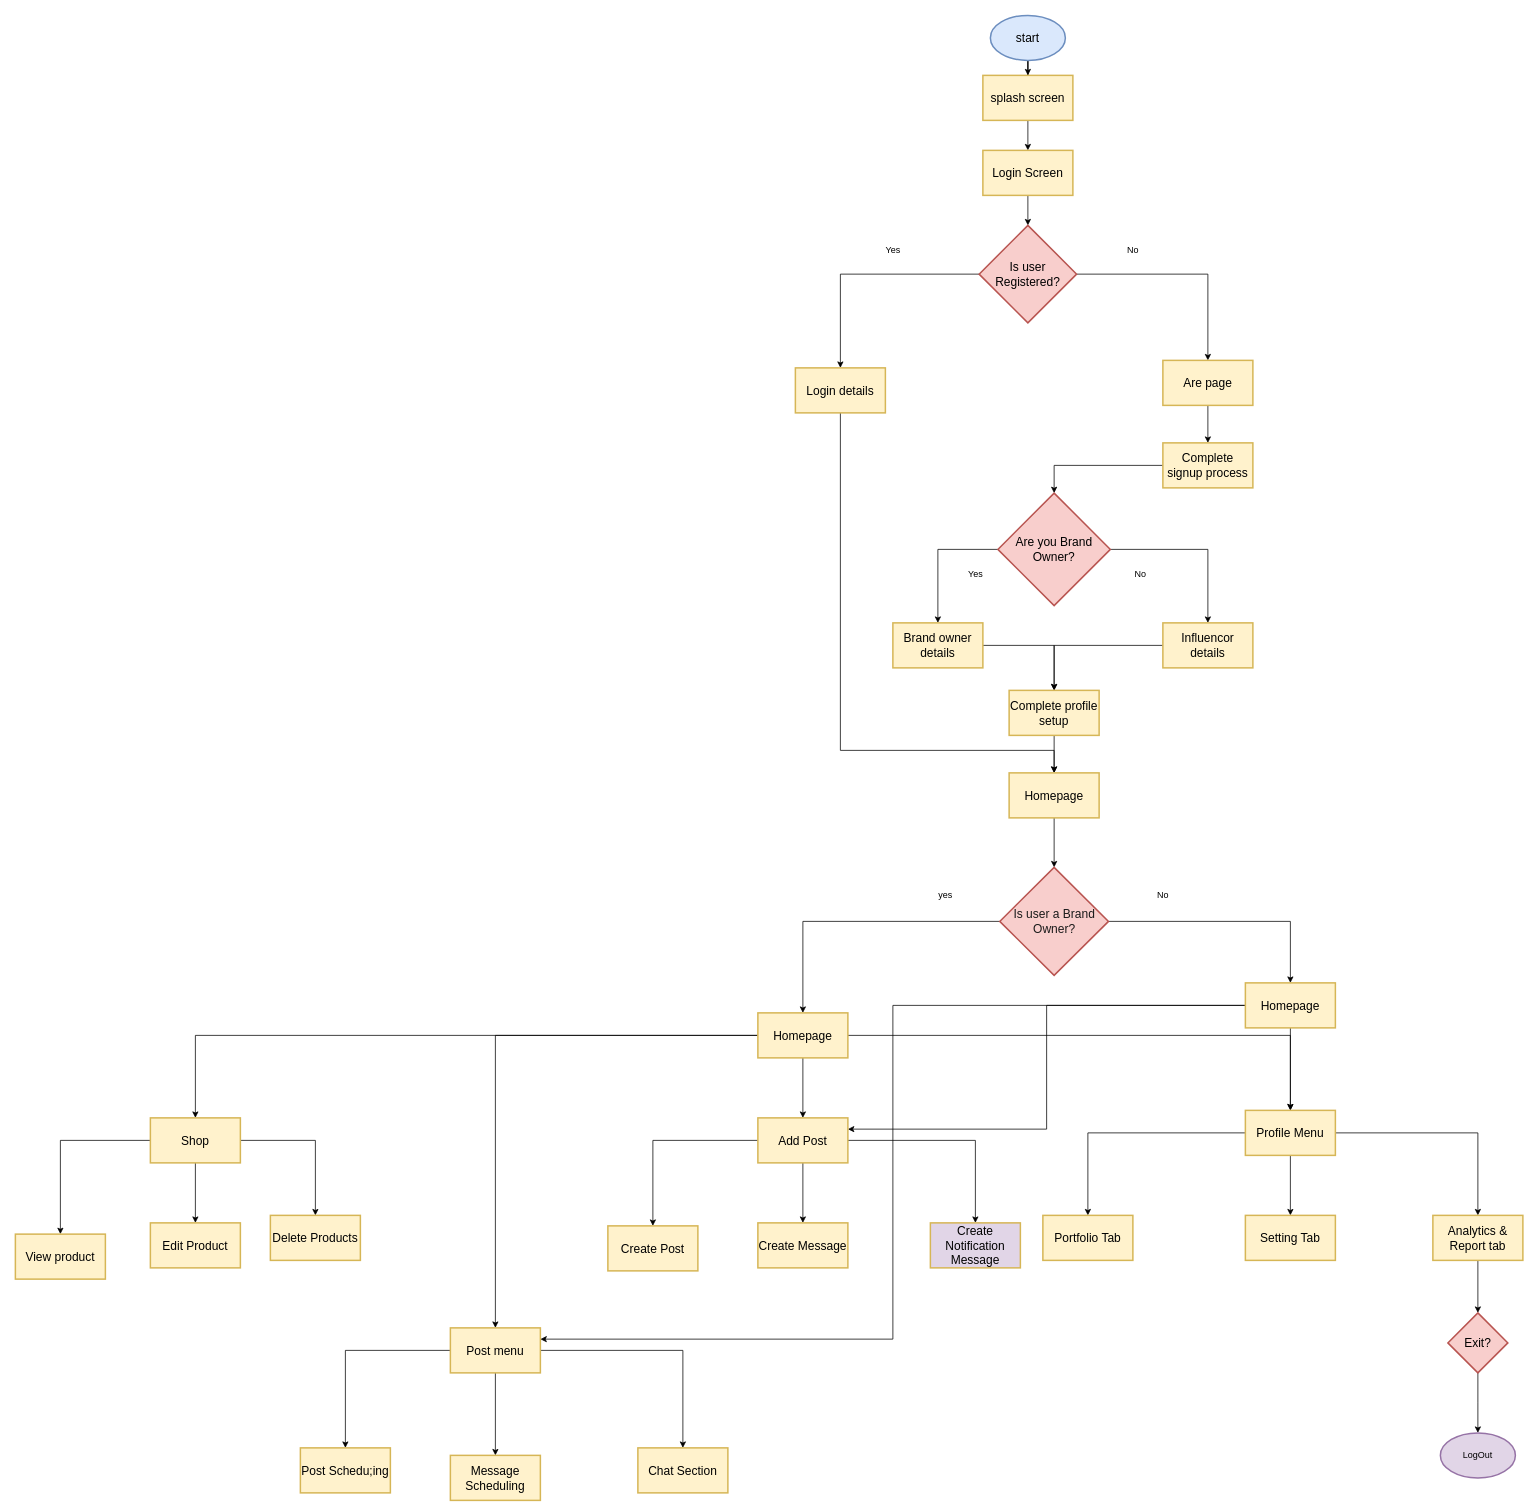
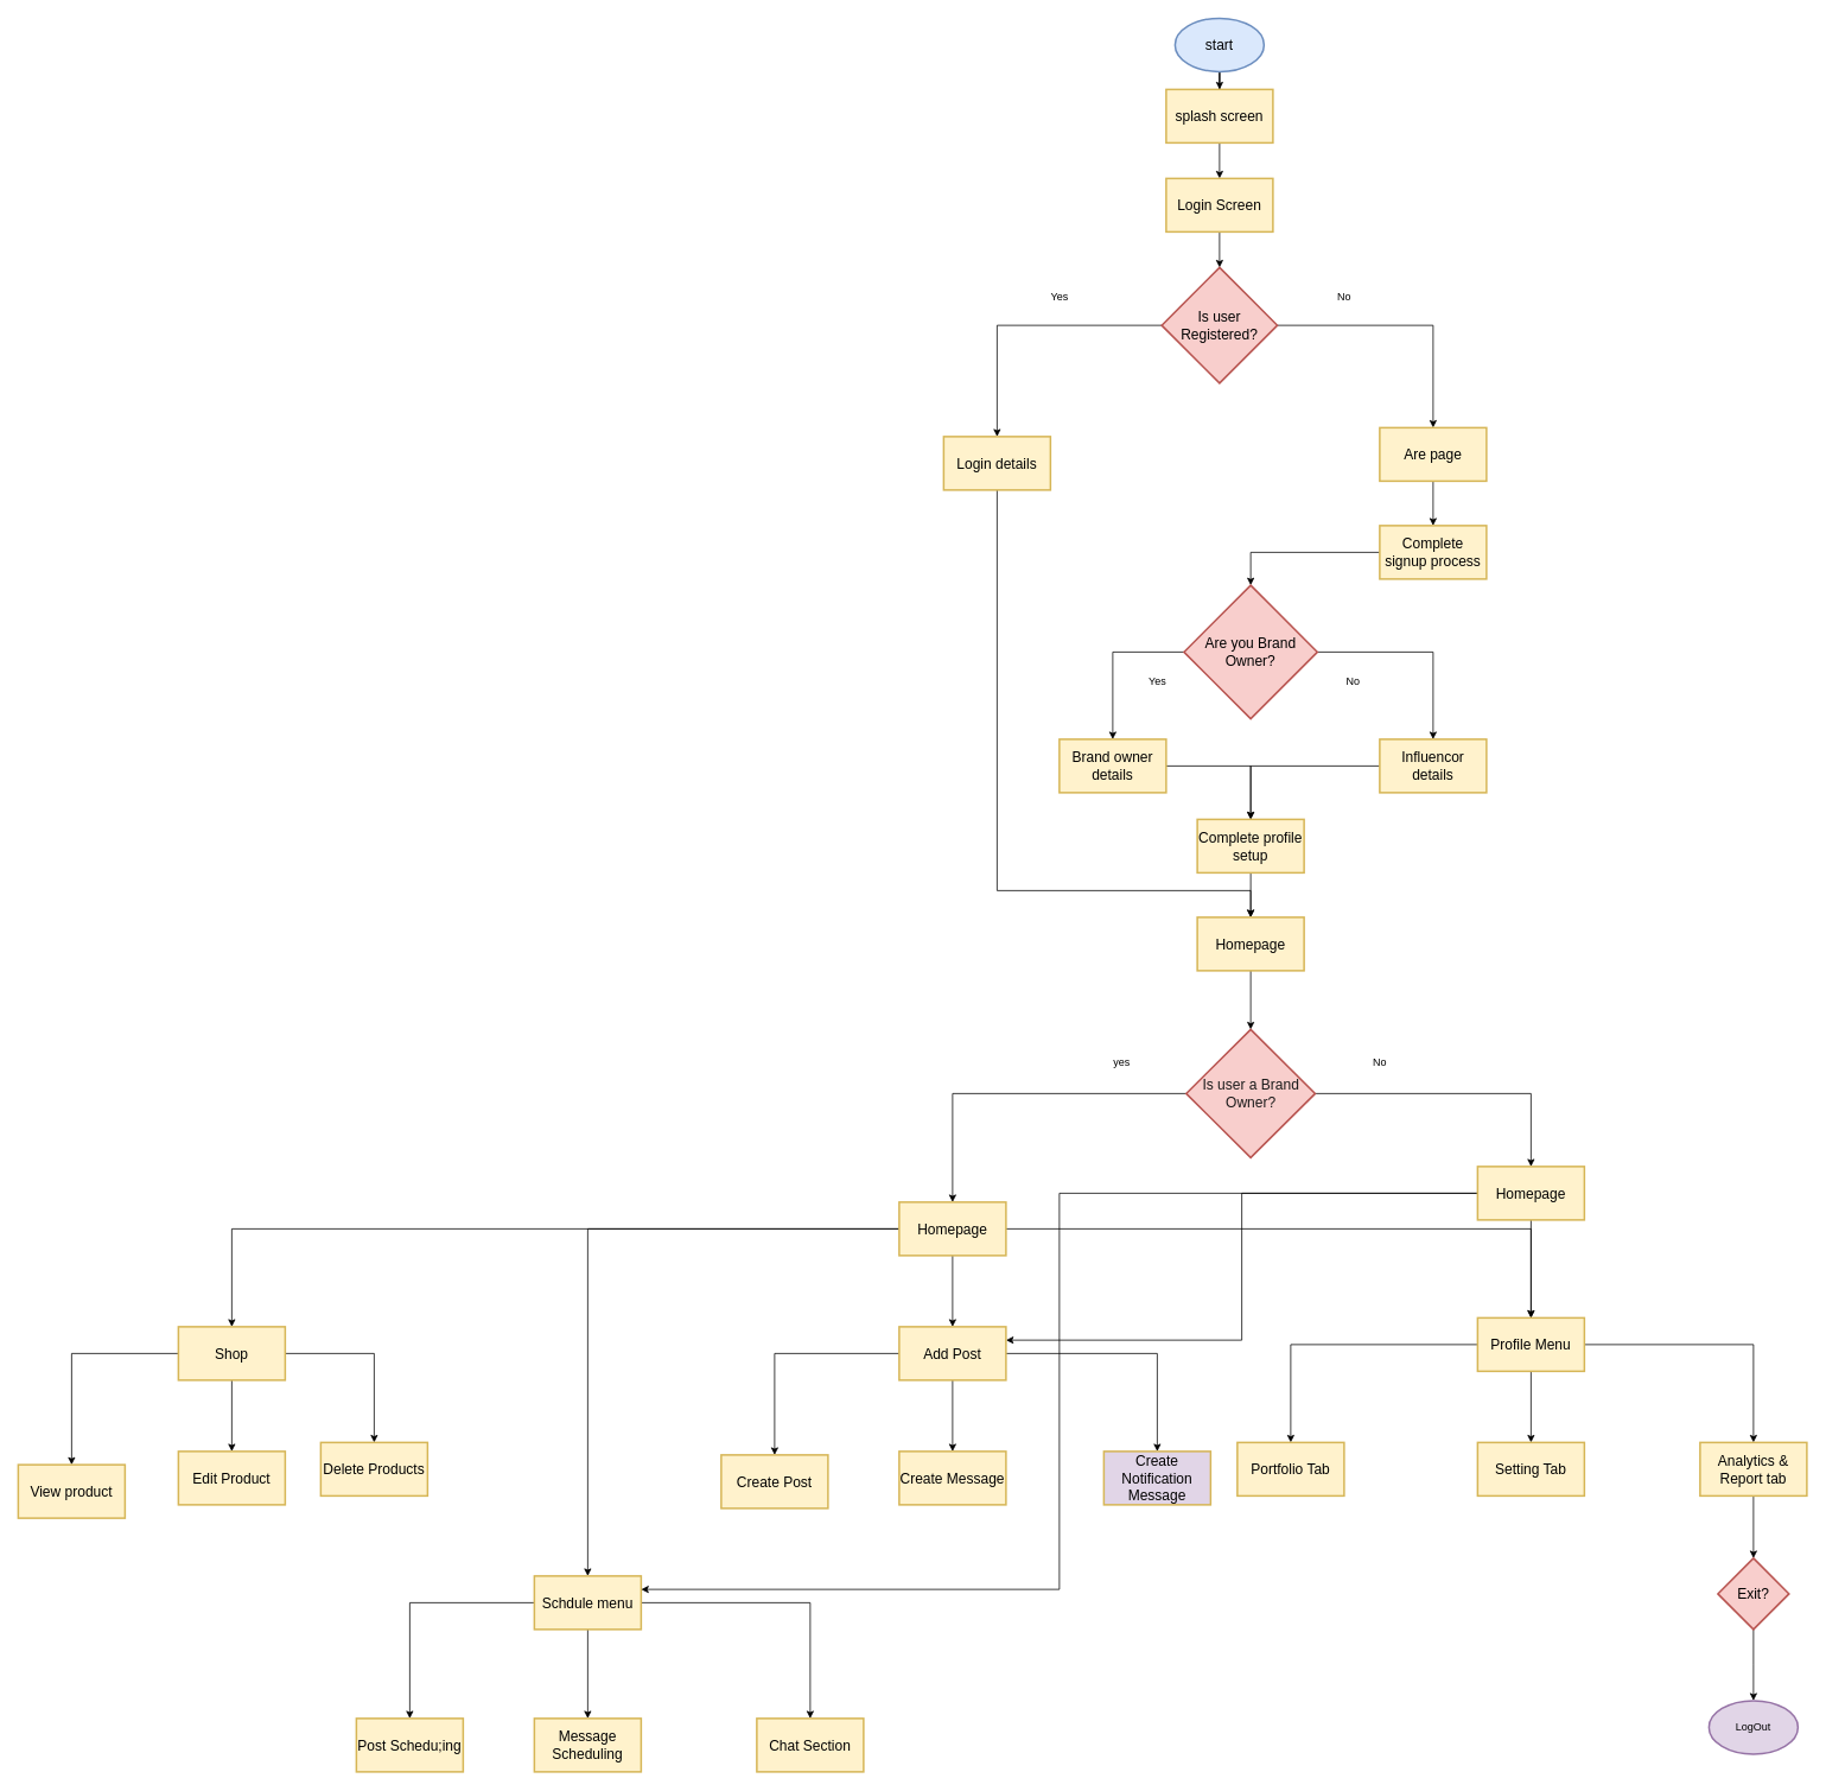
- <mxCell id="56" value="Post menu" style="whiteSpace=wrap;html=1;fontSize=16;fillColor=#fff2cc;strokeColor=#d6b656;strokeWidth=2;" vertex="1" parent="1"><mxGeometry x="600" y="1770" width="120" height="60" as="geometry" /></mxCell>
+ <mxCell id="56" value="Schdule menu" style="whiteSpace=wrap;html=1;fontSize=16;fillColor=#fff2cc;strokeColor=#d6b656;strokeWidth=2;" vertex="1" parent="1"><mxGeometry x="600" y="1770" width="120" height="60" as="geometry" /></mxCell>
- <mxCell id="58" value="Message Scheduling" style="whiteSpace=wrap;html=1;fontSize=16;fillColor=#fff2cc;strokeColor=#d6b656;strokeWidth=2;" vertex="1" parent="1"><mxGeometry x="600" y="1940" width="120" height="60" as="geometry" /></mxCell>
+ <mxCell id="58" value="Message Scheduling" style="whiteSpace=wrap;html=1;fontSize=16;fillColor=#fff2cc;strokeColor=#d6b656;strokeWidth=2;" vertex="1" parent="1"><mxGeometry x="600" y="1930" width="120" height="60" as="geometry" /></mxCell>
